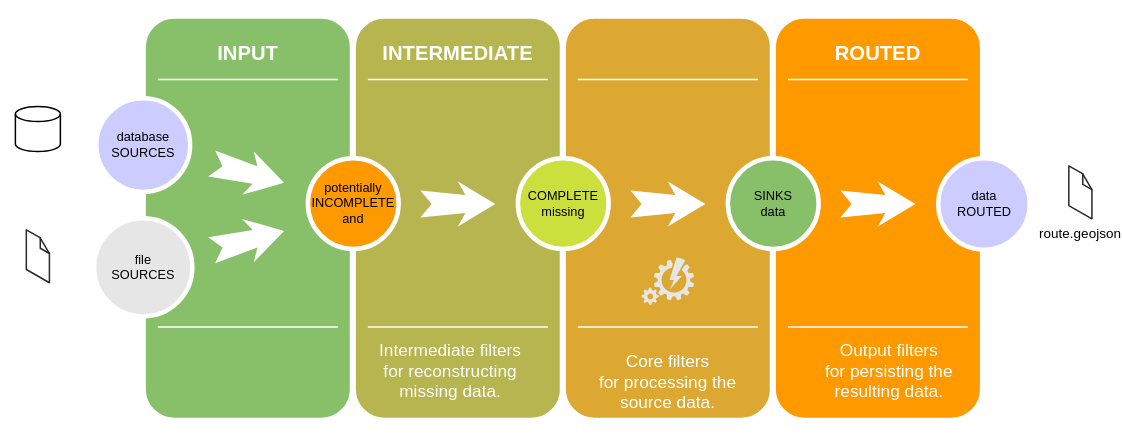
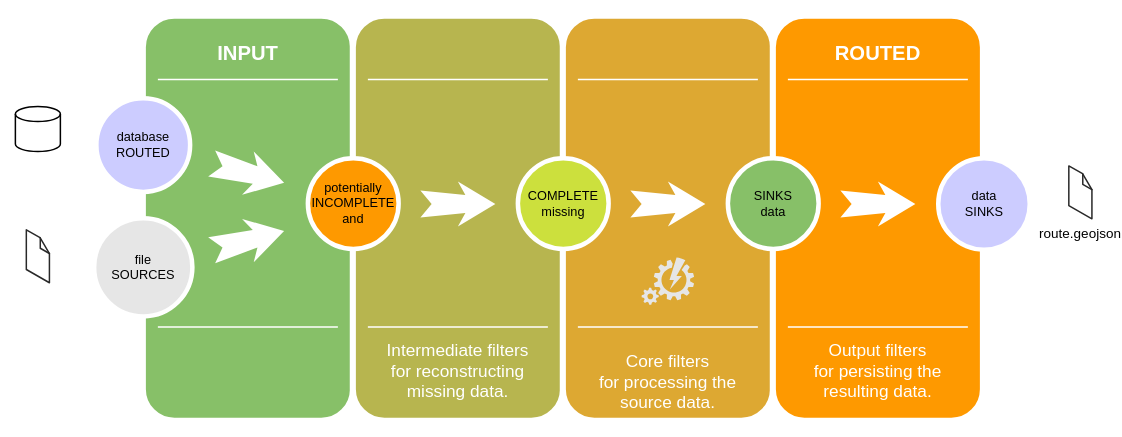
- <mxCell id="9" value="INTERMEDIATE" style="text;html=1;strokeColor=none;fillColor=none;align=center;verticalAlign=middle;whiteSpace=wrap;rounded=0;shadow=0;fontSize=27;fontColor=#FFFFFF;fontStyle=1" parent="1" vertex="1"><mxGeometry x="470" y="40" width="280" height="60" as="geometry" /></mxCell>
- <mxCell id="6" value="database&lt;br style=&quot;font-size: 17px&quot;&gt;SOURCES" style="ellipse;whiteSpace=wrap;html=1;rounded=0;shadow=0;strokeWidth=6;fontSize=17;align=center;strokeColor=#FFFFFF;fillColor=#CCCCFF;" parent="1" vertex="1"><mxGeometry x="128" y="130" width="125" height="125" as="geometry" /></mxCell>
+ <mxCell id="6" value="database&lt;br style=&quot;font-size: 17px&quot;&gt;ROUTED" style="ellipse;whiteSpace=wrap;html=1;rounded=0;shadow=0;strokeWidth=6;fontSize=17;align=center;strokeColor=#FFFFFF;fillColor=#CCCCFF;" parent="1" vertex="1"><mxGeometry x="128" y="130" width="125" height="125" as="geometry" /></mxCell>
- <mxCell id="28" value="data&lt;br&gt;ROUTED" style="ellipse;whiteSpace=wrap;html=1;rounded=0;shadow=0;strokeWidth=6;fontSize=17;align=center;strokeColor=#FFFFFF;fillColor=#CCCCFF;" parent="1" vertex="1"><mxGeometry x="1250.5" y="210" width="122" height="122" as="geometry" /></mxCell>
+ <mxCell id="28" value="data&lt;br&gt;SINKS" style="ellipse;whiteSpace=wrap;html=1;rounded=0;shadow=0;strokeWidth=6;fontSize=17;align=center;strokeColor=#FFFFFF;fillColor=#CCCCFF;" parent="1" vertex="1"><mxGeometry x="1250.5" y="210" width="122" height="122" as="geometry" /></mxCell>
- <mxCell id="10" value="Intermediate filters&lt;br style=&quot;font-size: 23px;&quot;&gt;for reconstructing missing data." style="text;html=1;strokeColor=none;fillColor=none;align=center;verticalAlign=middle;whiteSpace=wrap;rounded=0;shadow=0;fontSize=23;fontColor=#FFFFFF;" parent="1" vertex="1"><mxGeometry x="480" y="449" width="240" height="90" as="geometry" /></mxCell>
+ <mxCell id="10" value="Intermediate filters&lt;br style=&quot;font-size: 23px;&quot;&gt;for reconstructing missing data." style="text;html=1;strokeColor=none;fillColor=none;align=center;verticalAlign=middle;whiteSpace=wrap;rounded=0;shadow=0;fontSize=23;fontColor=#FFFFFF;" parent="1" vertex="1"><mxGeometry x="490" y="449" width="240" height="90" as="geometry" /></mxCell>
- <mxCell id="23" value="Output filters&lt;br style=&quot;font-size: 23px;&quot;&gt;for persisting the resulting data." style="text;html=1;strokeColor=none;fillColor=none;align=center;verticalAlign=middle;whiteSpace=wrap;rounded=0;shadow=0;fontSize=23;fontColor=#FFFFFF;" parent="1" vertex="1"><mxGeometry x="1065" y="449" width="240" height="90" as="geometry" /></mxCell>
+ <mxCell id="23" value="Output filters&lt;br style=&quot;font-size: 23px;&quot;&gt;for persisting the resulting data." style="text;html=1;strokeColor=none;fillColor=none;align=center;verticalAlign=middle;whiteSpace=wrap;rounded=0;shadow=0;fontSize=23;fontColor=#FFFFFF;" parent="1" vertex="1"><mxGeometry x="1050" y="449" width="240" height="90" as="geometry" /></mxCell>
